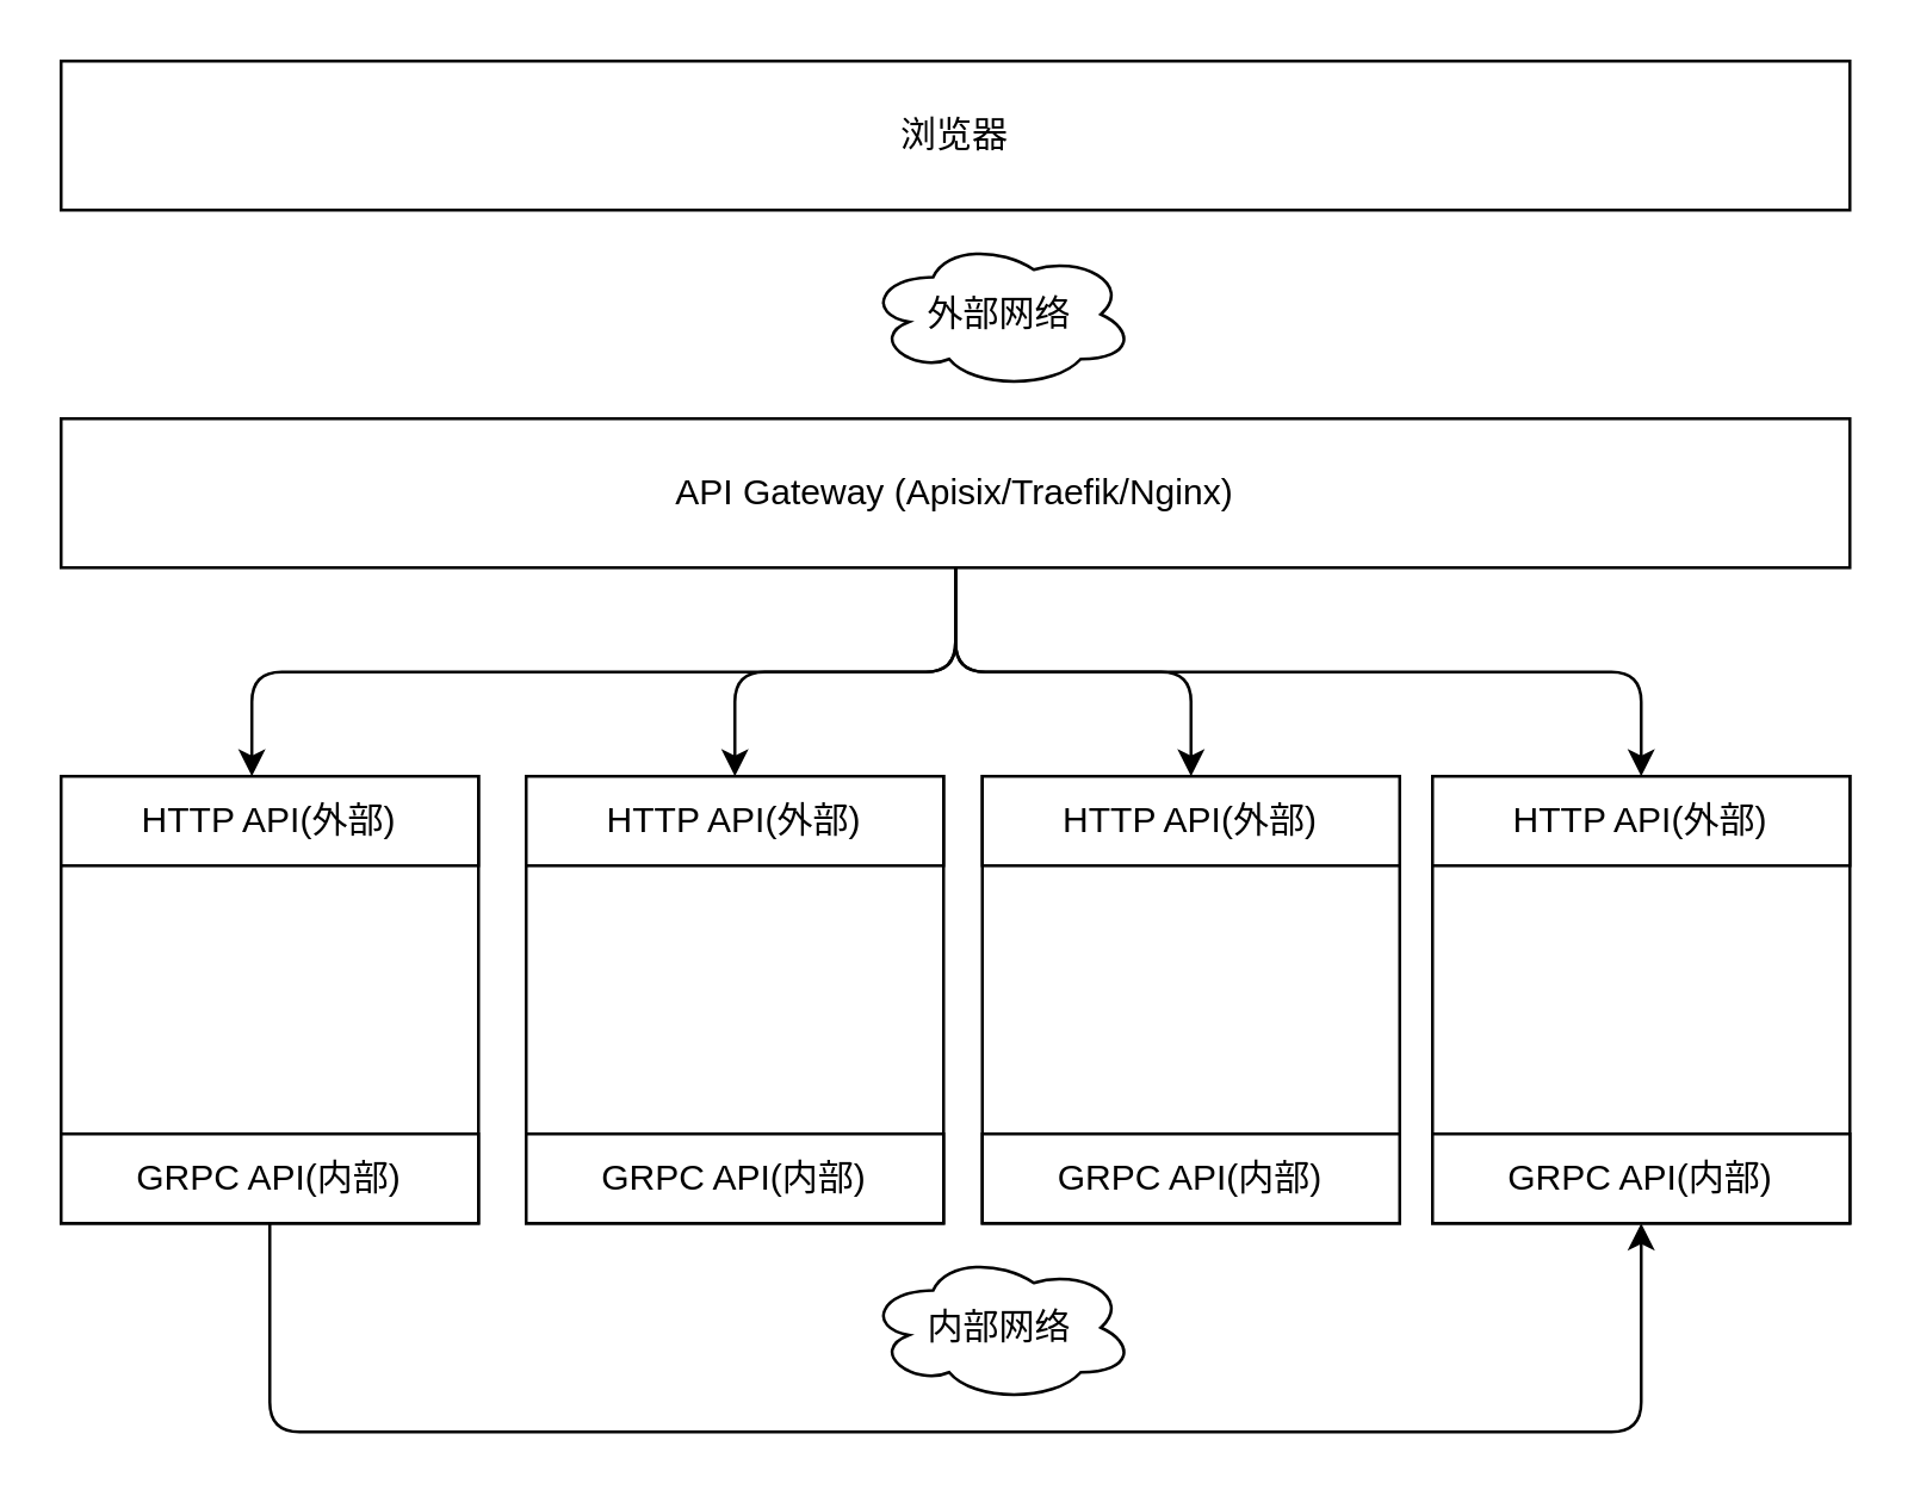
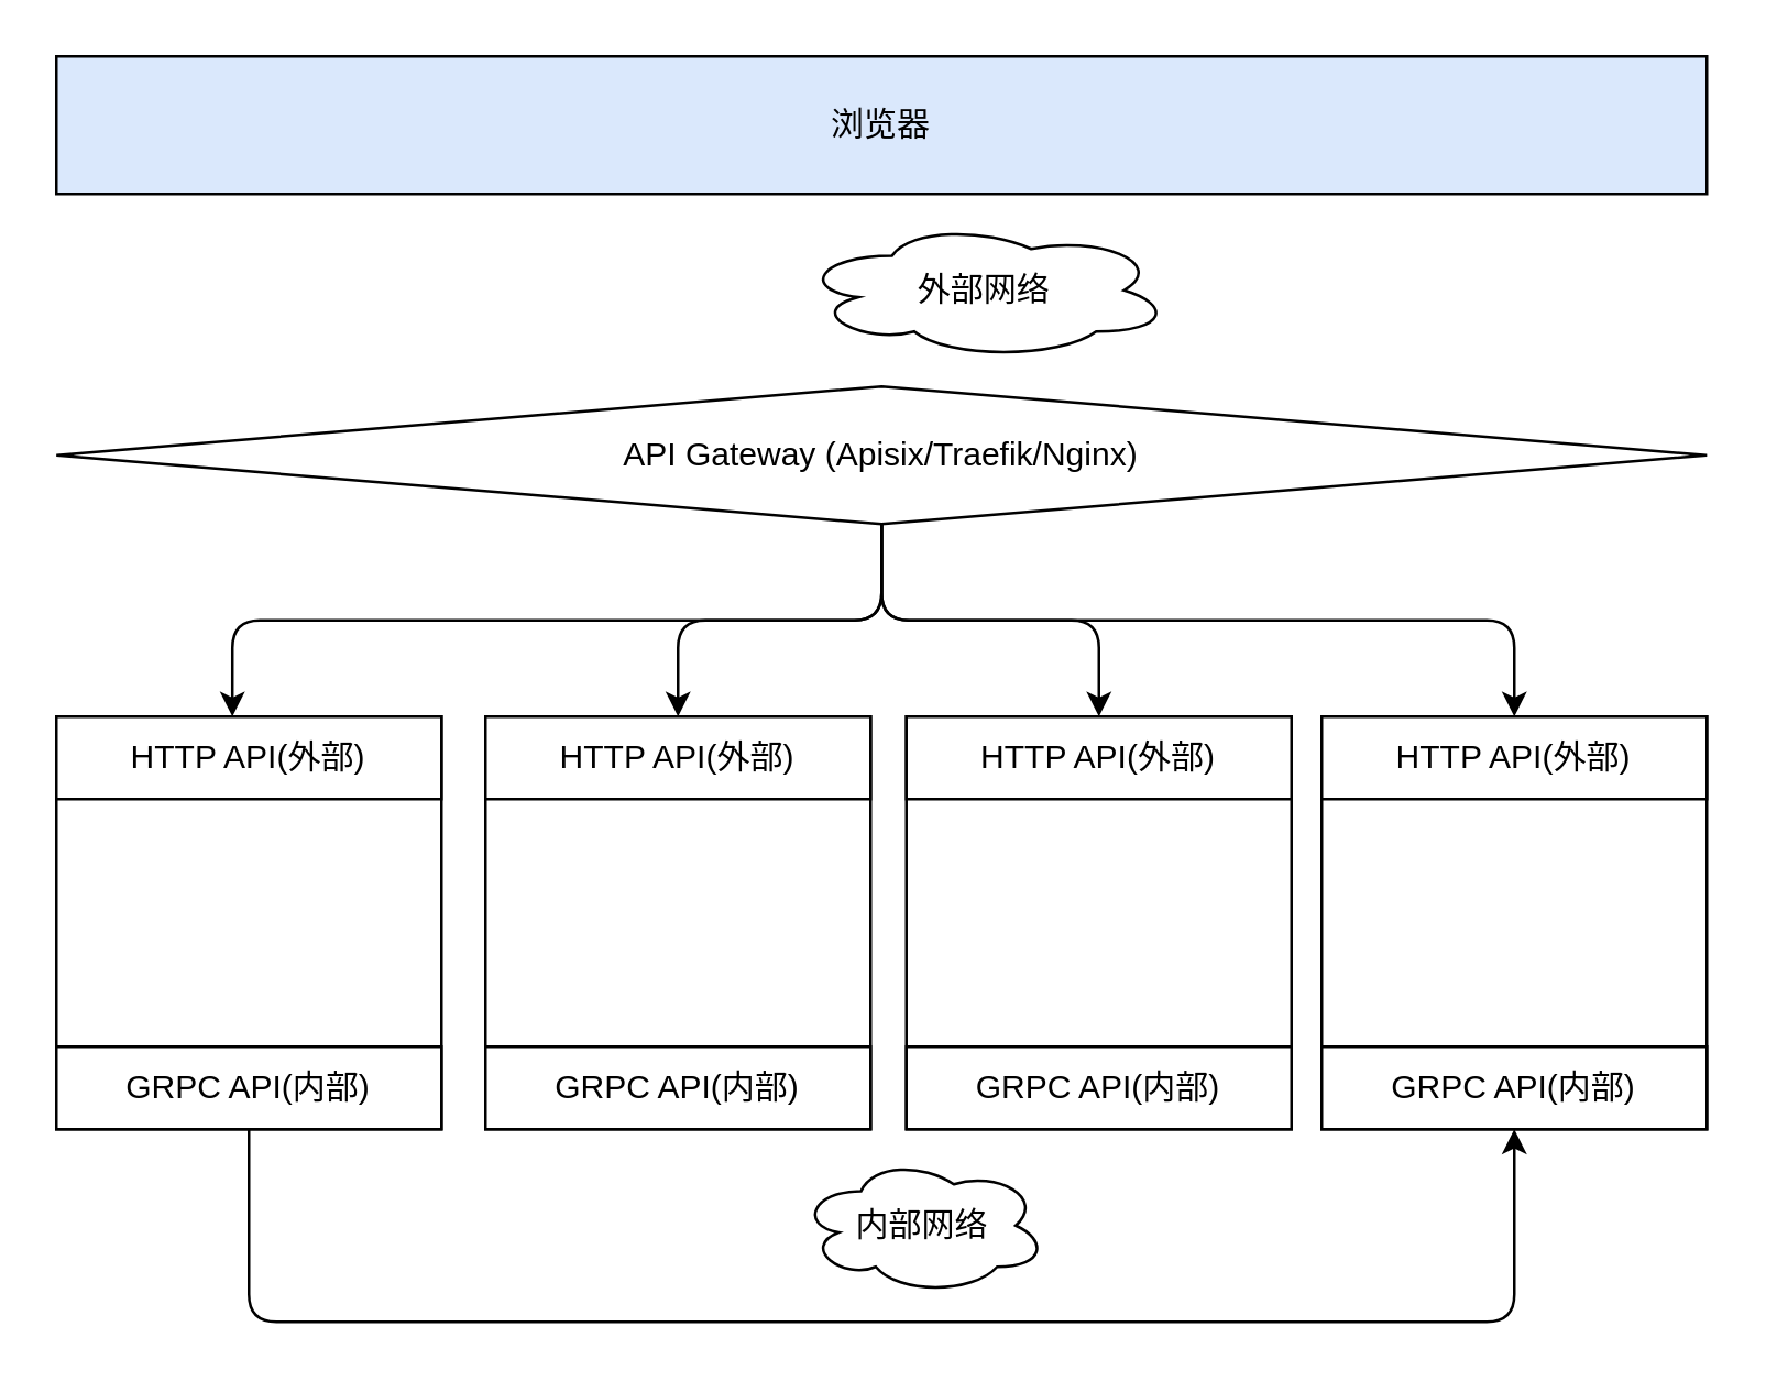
- <mxCell id="10" value="浏览器" style="rounded=0;whiteSpace=wrap;html=1;" vertex="1" parent="1"><mxGeometry x="20" y="20" width="600" height="50" as="geometry" /></mxCell>
+ <mxCell id="10" value="浏览器" style="rounded=0;whiteSpace=wrap;html=1;fillColor=#dae8fc;" vertex="1" parent="1"><mxGeometry x="20" y="20" width="600" height="50" as="geometry" /></mxCell>
- <mxCell id="21" value="外部网络" style="ellipse;shape=cloud;whiteSpace=wrap;html=1;" vertex="1" parent="1"><mxGeometry x="290" y="80" width="90" height="50" as="geometry" /></mxCell>
+ <mxCell id="21" value="外部网络" style="ellipse;shape=cloud;whiteSpace=wrap;html=1;" vertex="1" parent="1"><mxGeometry x="290" y="80" width="135" height="50" as="geometry" /></mxCell>
- <mxCell id="9" value="API Gateway (Apisix/Traefik/Nginx)" style="rounded=0;whiteSpace=wrap;html=1;" vertex="1" parent="1"><mxGeometry x="20" y="140" width="600" height="50" as="geometry" /></mxCell>
+ <mxCell id="9" value="API Gateway (Apisix/Traefik/Nginx)" style="rhombus;whiteSpace=wrap;html=1;" vertex="1" parent="1"><mxGeometry x="20" y="140" width="600" height="50" as="geometry" /></mxCell>
